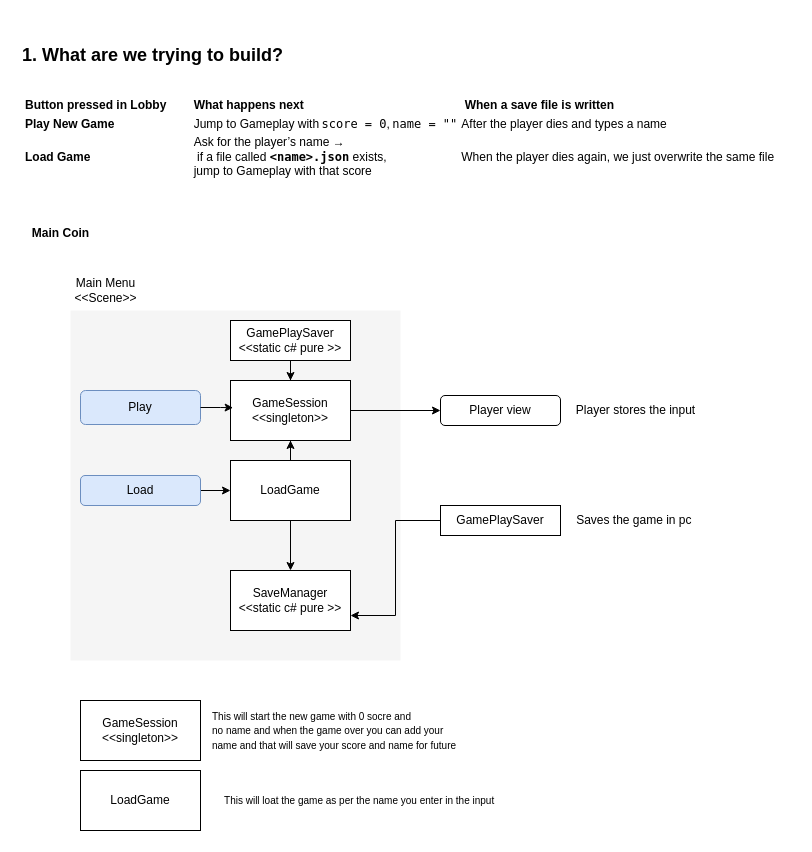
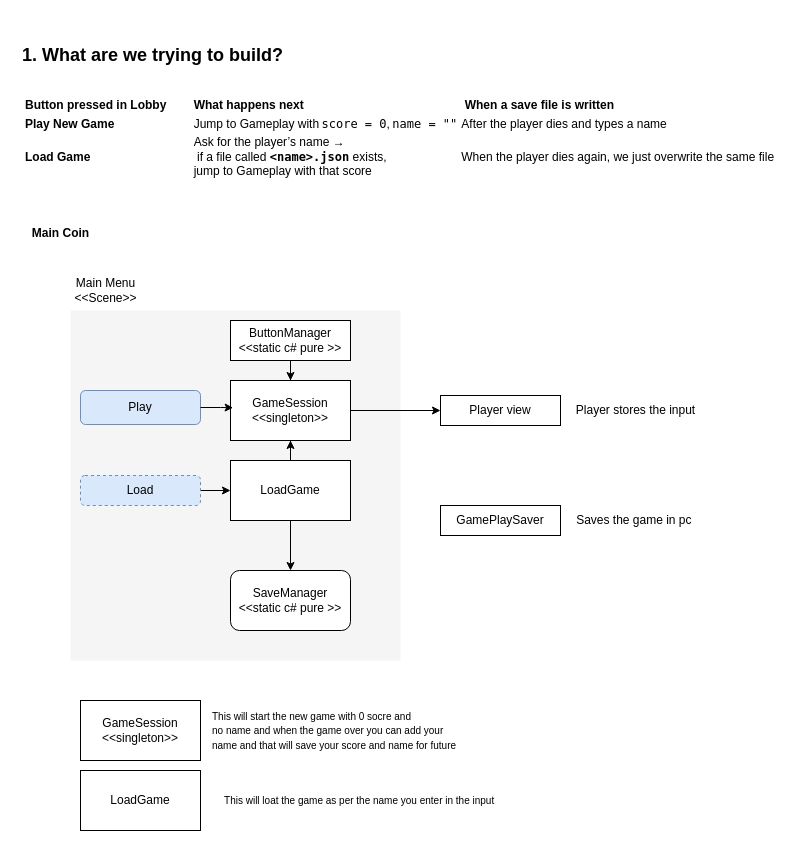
- <mxCell id="19" value="GamePlaySaver&lt;div&gt;&amp;lt;&amp;lt;static c# pure &amp;gt;&amp;gt;&lt;/div&gt;" style="rounded=0;whiteSpace=wrap;html=1;" vertex="1" parent="1"><mxGeometry x="230" y="320" width="120" height="40" as="geometry" /></mxCell>
+ <mxCell id="19" value="ButtonManager&lt;div&gt;&amp;lt;&amp;lt;static c# pure &amp;gt;&amp;gt;&lt;/div&gt;" style="rounded=0;whiteSpace=wrap;html=1;" vertex="1" parent="1"><mxGeometry x="230" y="320" width="120" height="40" as="geometry" /></mxCell>
- <mxCell id="22" value="Player view" style="whiteSpace=wrap;html=1;rounded=1;" vertex="1" parent="1"><mxGeometry x="440" y="395" width="120" height="30" as="geometry" /></mxCell>
+ <mxCell id="22" value="Player view" style="rounded=0;whiteSpace=wrap;html=1;" vertex="1" parent="1"><mxGeometry x="440" y="395" width="120" height="30" as="geometry" /></mxCell>
- <mxCell id="12" value="Load" style="rounded=1;whiteSpace=wrap;html=1;fillColor=#dae8fc;strokeColor=#6c8ebf;" vertex="1" parent="1"><mxGeometry x="80" y="475" width="120" height="30" as="geometry" /></mxCell>
+ <mxCell id="12" value="Load" style="rounded=1;whiteSpace=wrap;html=1;fillColor=#dae8fc;strokeColor=#6c8ebf;dashed=1;" vertex="1" parent="1"><mxGeometry x="80" y="475" width="120" height="30" as="geometry" /></mxCell>
- <mxCell id="24" style="edgeStyle=orthogonalEdgeStyle;rounded=0;orthogonalLoop=1;jettySize=auto;html=1;entryX=1;entryY=0.75;entryDx=0;entryDy=0;" edge="1" parent="1" source="25" target="16"><mxGeometry relative="1" as="geometry" /></mxCell>
- <mxCell id="16" value="SaveManager&lt;div&gt;&amp;lt;&amp;lt;static c# pure &amp;gt;&amp;gt;&lt;/div&gt;" style="rounded=0;whiteSpace=wrap;html=1;" vertex="1" parent="1"><mxGeometry x="230" y="570" width="120" height="60" as="geometry" /></mxCell>
+ <mxCell id="16" value="SaveManager&lt;div&gt;&amp;lt;&amp;lt;static c# pure &amp;gt;&amp;gt;&lt;/div&gt;" style="whiteSpace=wrap;html=1;rounded=1;" vertex="1" parent="1"><mxGeometry x="230" y="570" width="120" height="60" as="geometry" /></mxCell>
